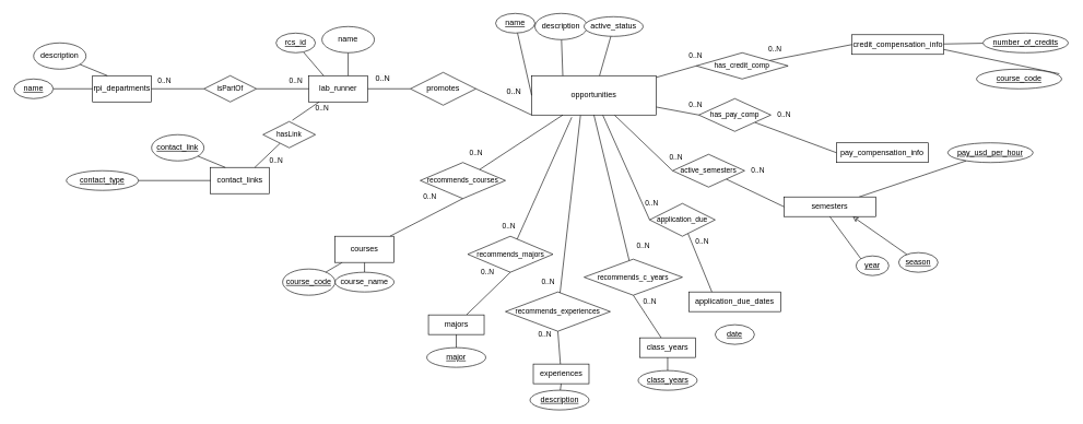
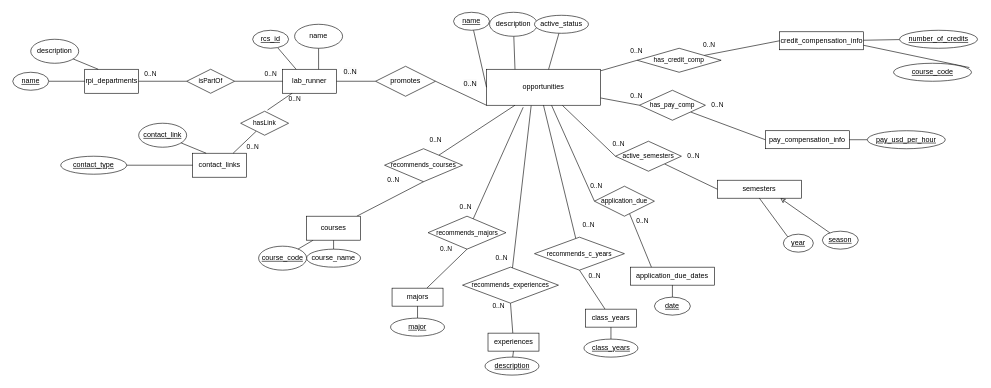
- <mxCell id="45" style="rounded=0;orthogonalLoop=1;jettySize=auto;html=1;endArrow=none;endFill=0;" parent="1" source="46" target="54" edge="1"><mxGeometry relative="1" as="geometry" /></mxCell>
+ <mxCell id="45" style="rounded=0;orthogonalLoop=1;jettySize=auto;html=1;entryX=1;entryY=0.5;entryDx=0;entryDy=0;endArrow=none;endFill=0;" parent="1" source="46" target="44" edge="1"><mxGeometry relative="1" as="geometry" /></mxCell>
+ <mxCell id="53" style="rounded=0;orthogonalLoop=1;jettySize=auto;html=1;entryX=0.5;entryY=1;entryDx=0;entryDy=0;endArrow=none;endFill=0;" parent="1" source="85" target="52" edge="1"><mxGeometry relative="1" as="geometry"><mxPoint x="1120" y="520" as="sourcePoint" /></mxGeometry></mxCell>
